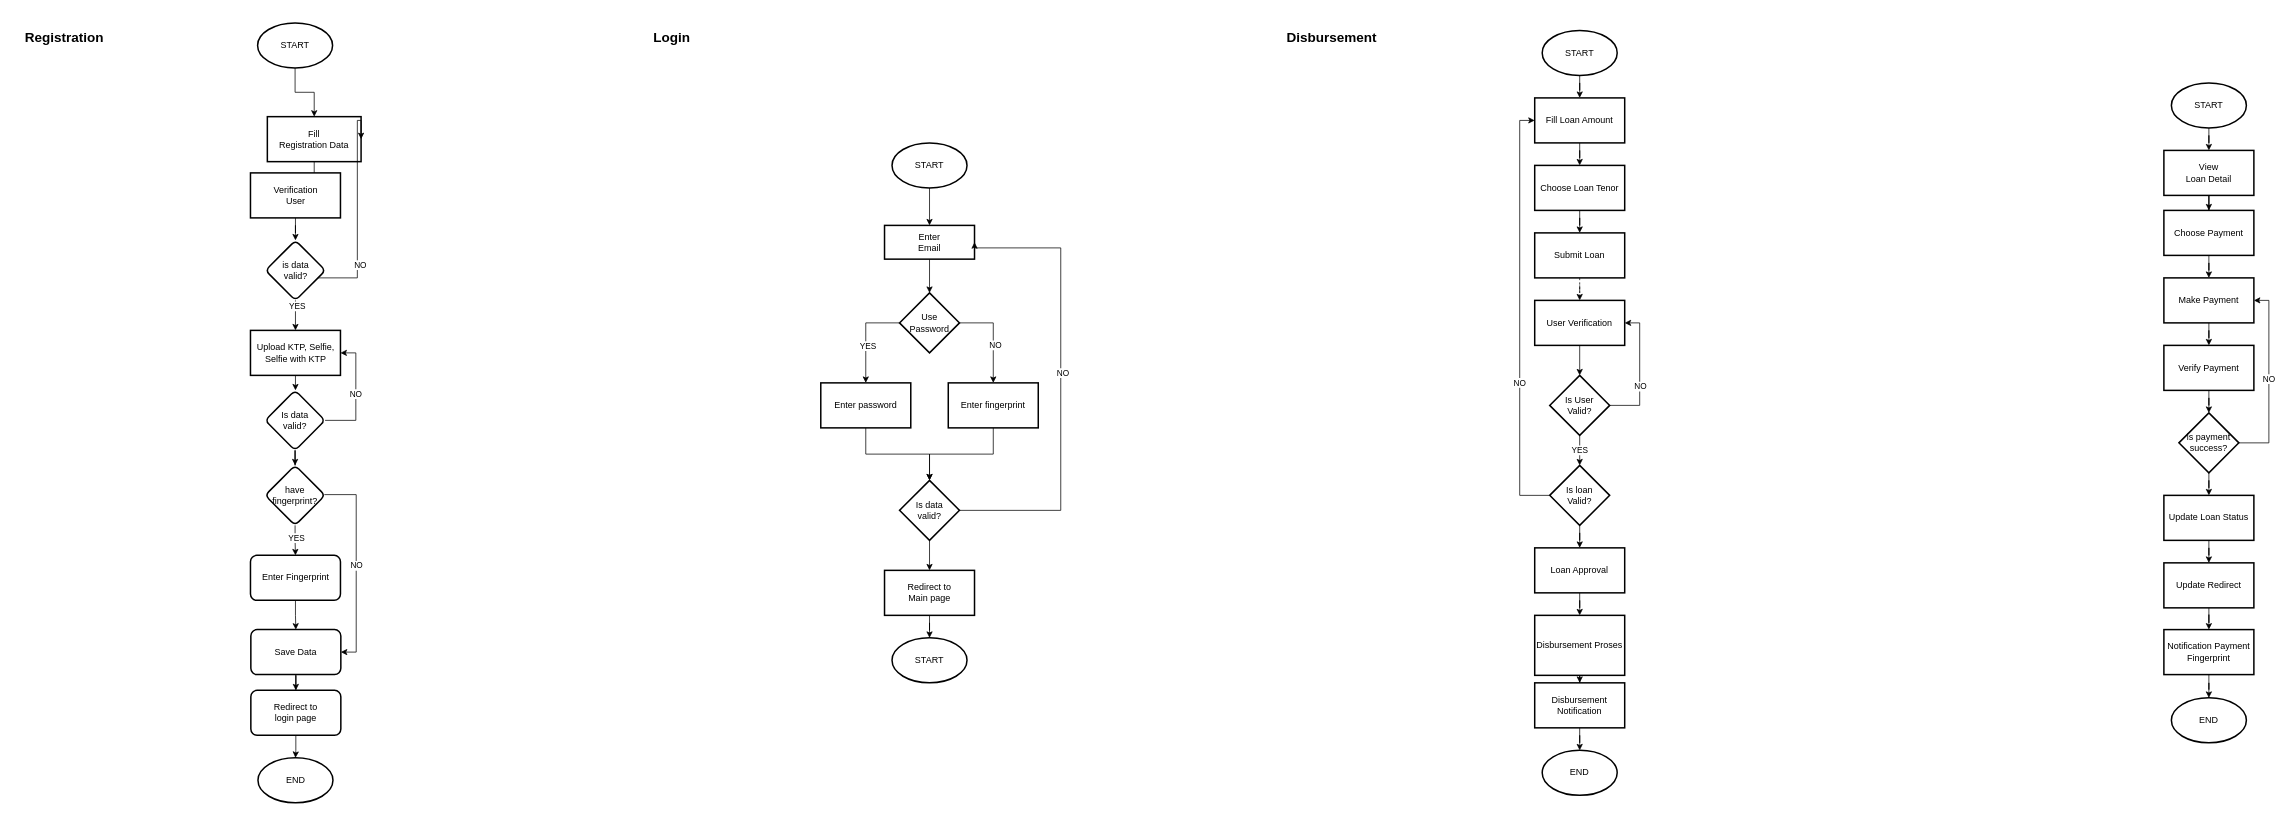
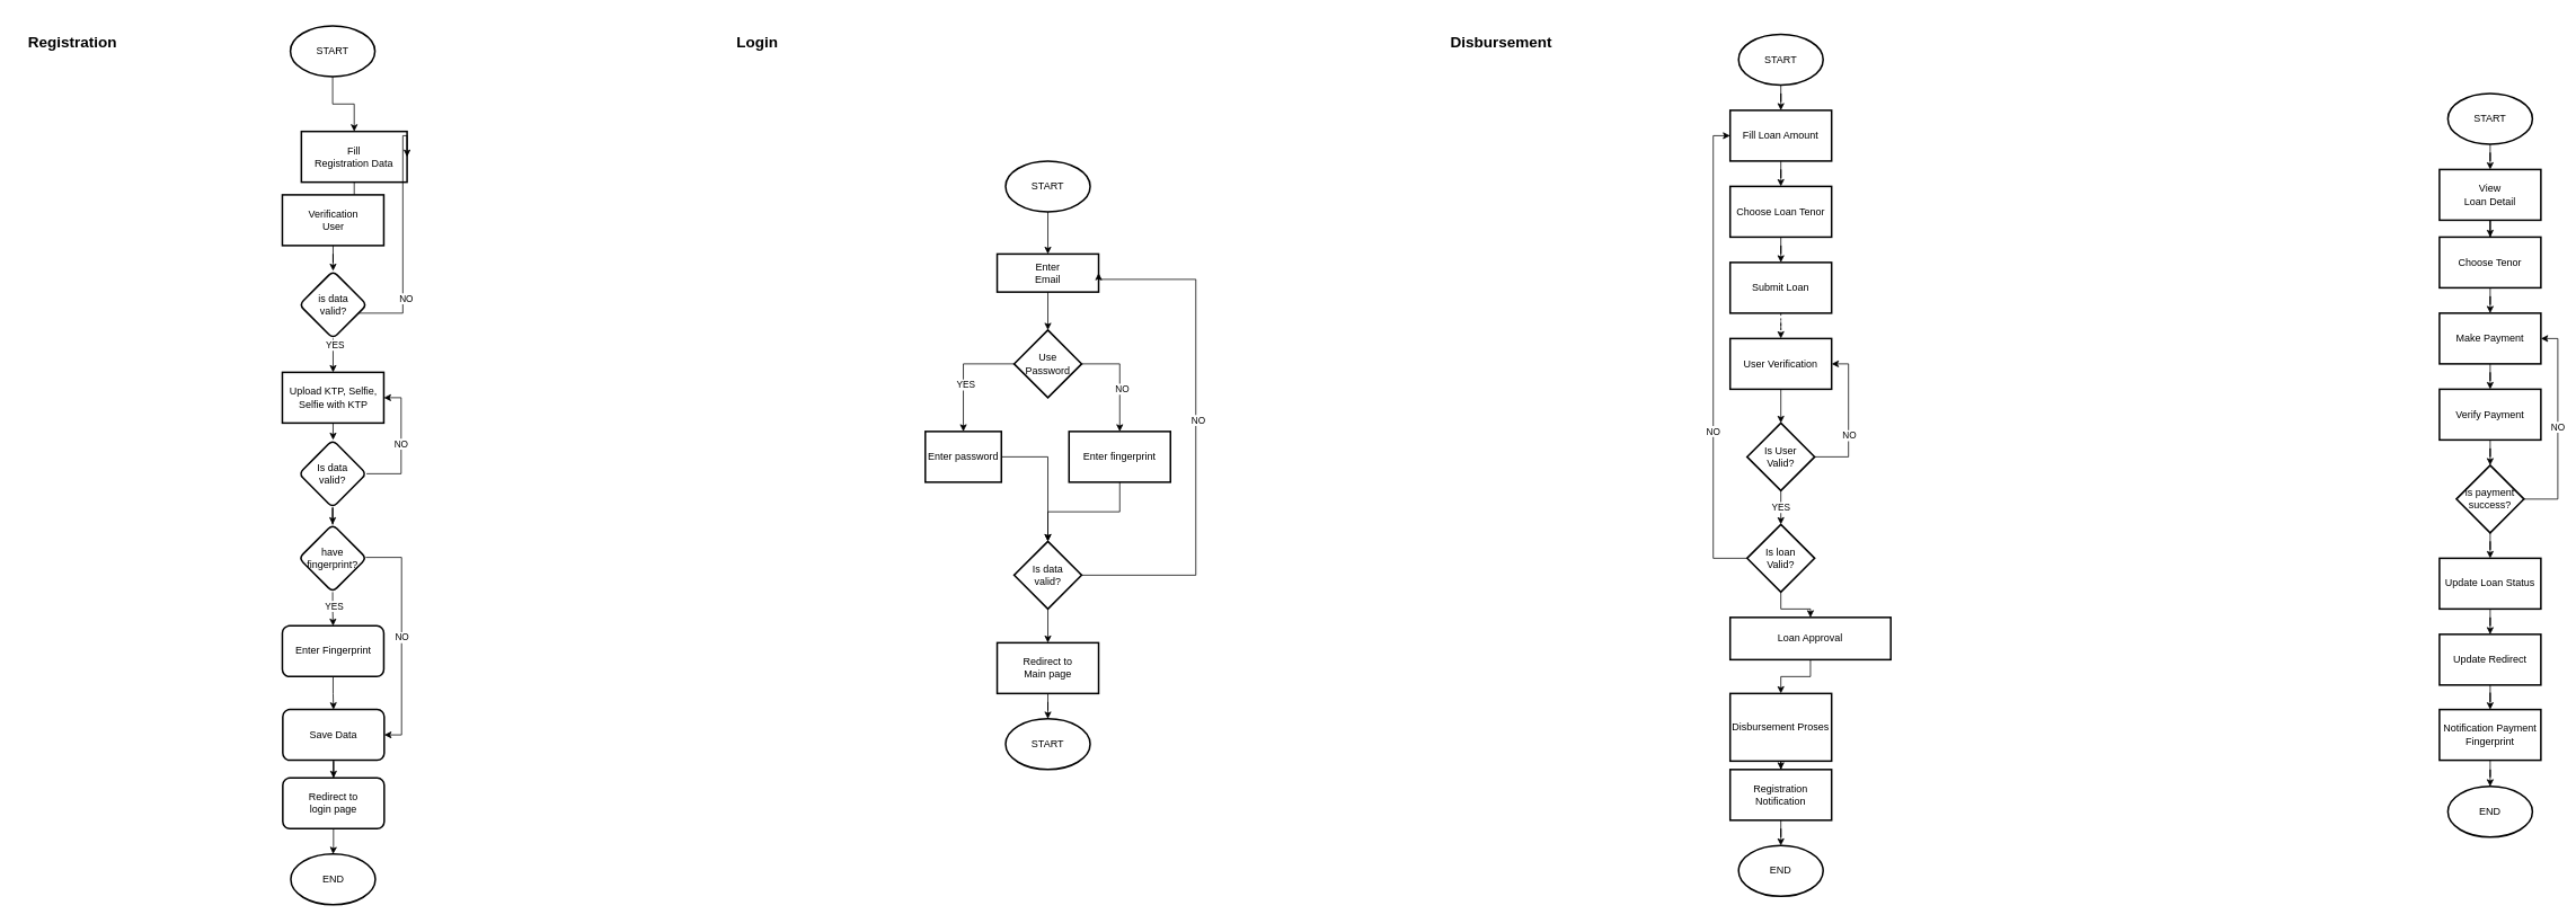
- <mxCell id="82" value="Choose Payment" style="whiteSpace=wrap;html=1;strokeWidth=2;" vertex="1" parent="1"><mxGeometry x="2885" y="280" width="120" height="60" as="geometry" /></mxCell>
+ <mxCell id="82" value="Choose Tenor" style="whiteSpace=wrap;html=1;strokeWidth=2;" vertex="1" parent="1"><mxGeometry x="2885" y="280" width="120" height="60" as="geometry" /></mxCell>
- <mxCell id="35" value="Enter password" style="whiteSpace=wrap;html=1;strokeWidth=2;" vertex="1" parent="1"><mxGeometry x="1094" y="510" width="120" height="60" as="geometry" /></mxCell>
+ <mxCell id="35" value="Enter password" style="whiteSpace=wrap;html=1;strokeWidth=2;" vertex="1" parent="1"><mxGeometry x="1094" y="510" width="90" height="60" as="geometry" /></mxCell>
- <mxCell id="63" value="Loan Approval" style="whiteSpace=wrap;html=1;strokeWidth=2;" vertex="1" parent="1"><mxGeometry x="2046" y="730" width="120" height="60" as="geometry" /></mxCell>
+ <mxCell id="63" value="Loan Approval" style="whiteSpace=wrap;html=1;strokeWidth=2;" vertex="1" parent="1"><mxGeometry x="2046" y="730" width="190" height="50" as="geometry" /></mxCell>
- <mxCell id="67" value="Disbursement Notification" style="whiteSpace=wrap;html=1;strokeWidth=2;" vertex="1" parent="1"><mxGeometry x="2046" y="910" width="120" height="60" as="geometry" /></mxCell>
+ <mxCell id="67" value="Registration Notification" style="whiteSpace=wrap;html=1;strokeWidth=2;" vertex="1" parent="1"><mxGeometry x="2046" y="910" width="120" height="60" as="geometry" /></mxCell>
